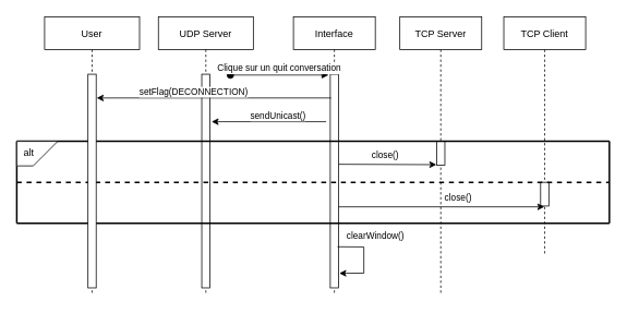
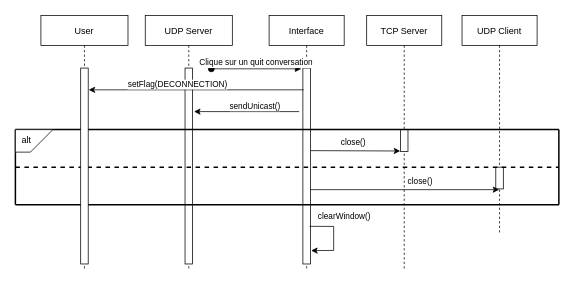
- <mxCell id="2" value="TCP Client" style="shape=umlLifeline;perimeter=lifelinePerimeter;container=1;collapsible=0;recursiveResize=0;rounded=0;shadow=0;strokeWidth=1;" vertex="1" parent="1"><mxGeometry x="615" y="20" width="100" height="290" as="geometry" /></mxCell>
+ <mxCell id="2" value="UDP Client" style="shape=umlLifeline;perimeter=lifelinePerimeter;container=1;collapsible=0;recursiveResize=0;rounded=0;shadow=0;strokeWidth=1;" vertex="1" parent="1"><mxGeometry x="615" y="20" width="100" height="290" as="geometry" /></mxCell>
